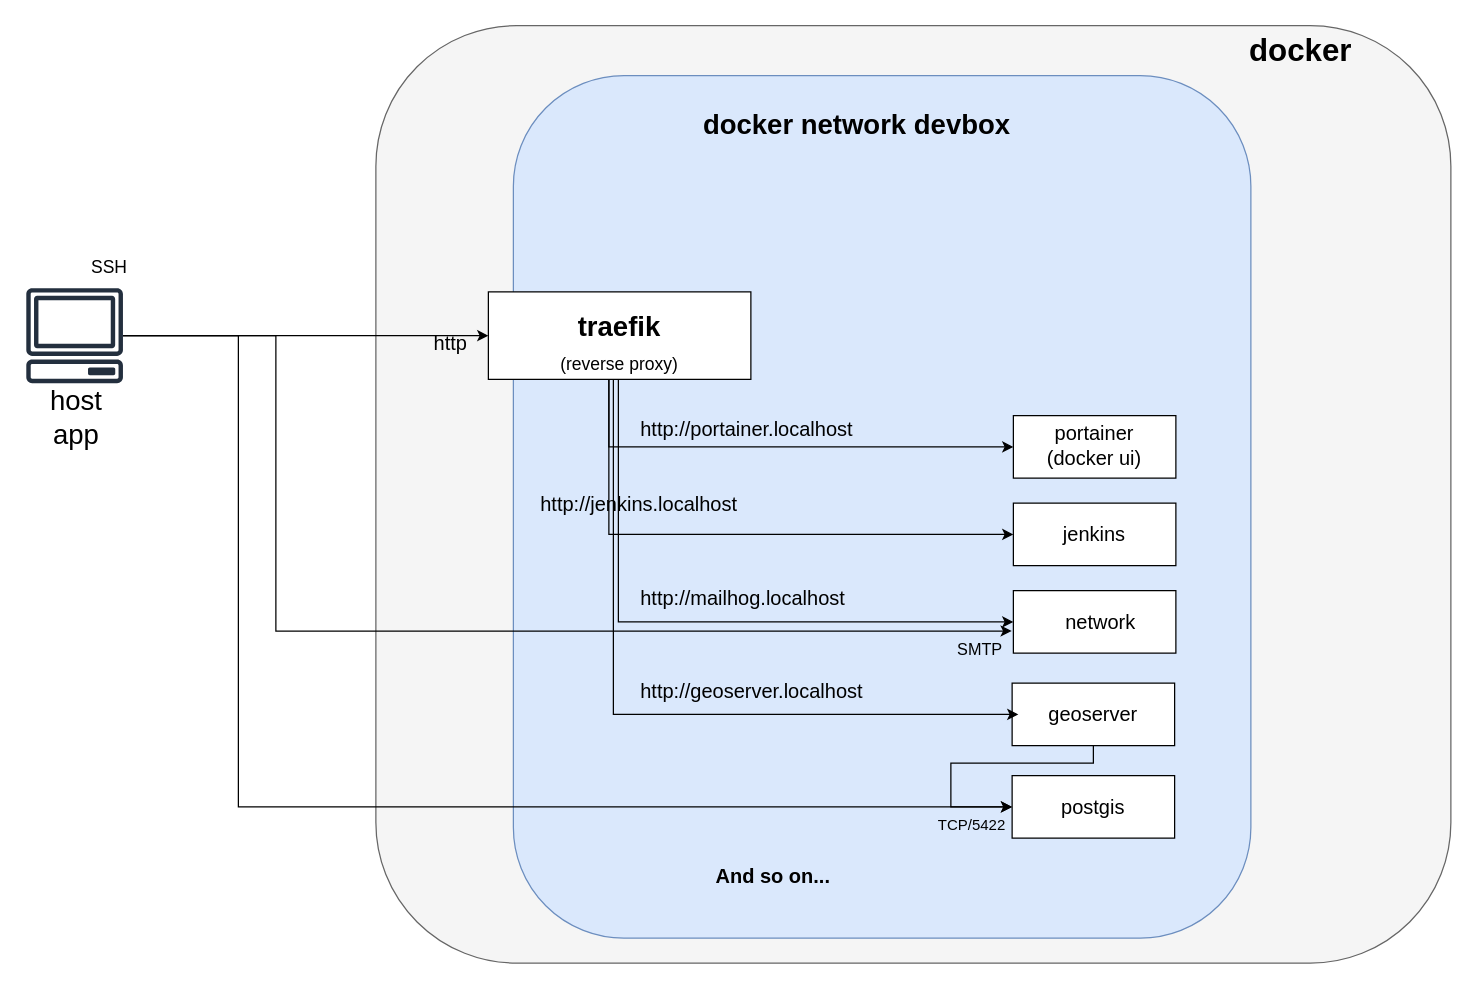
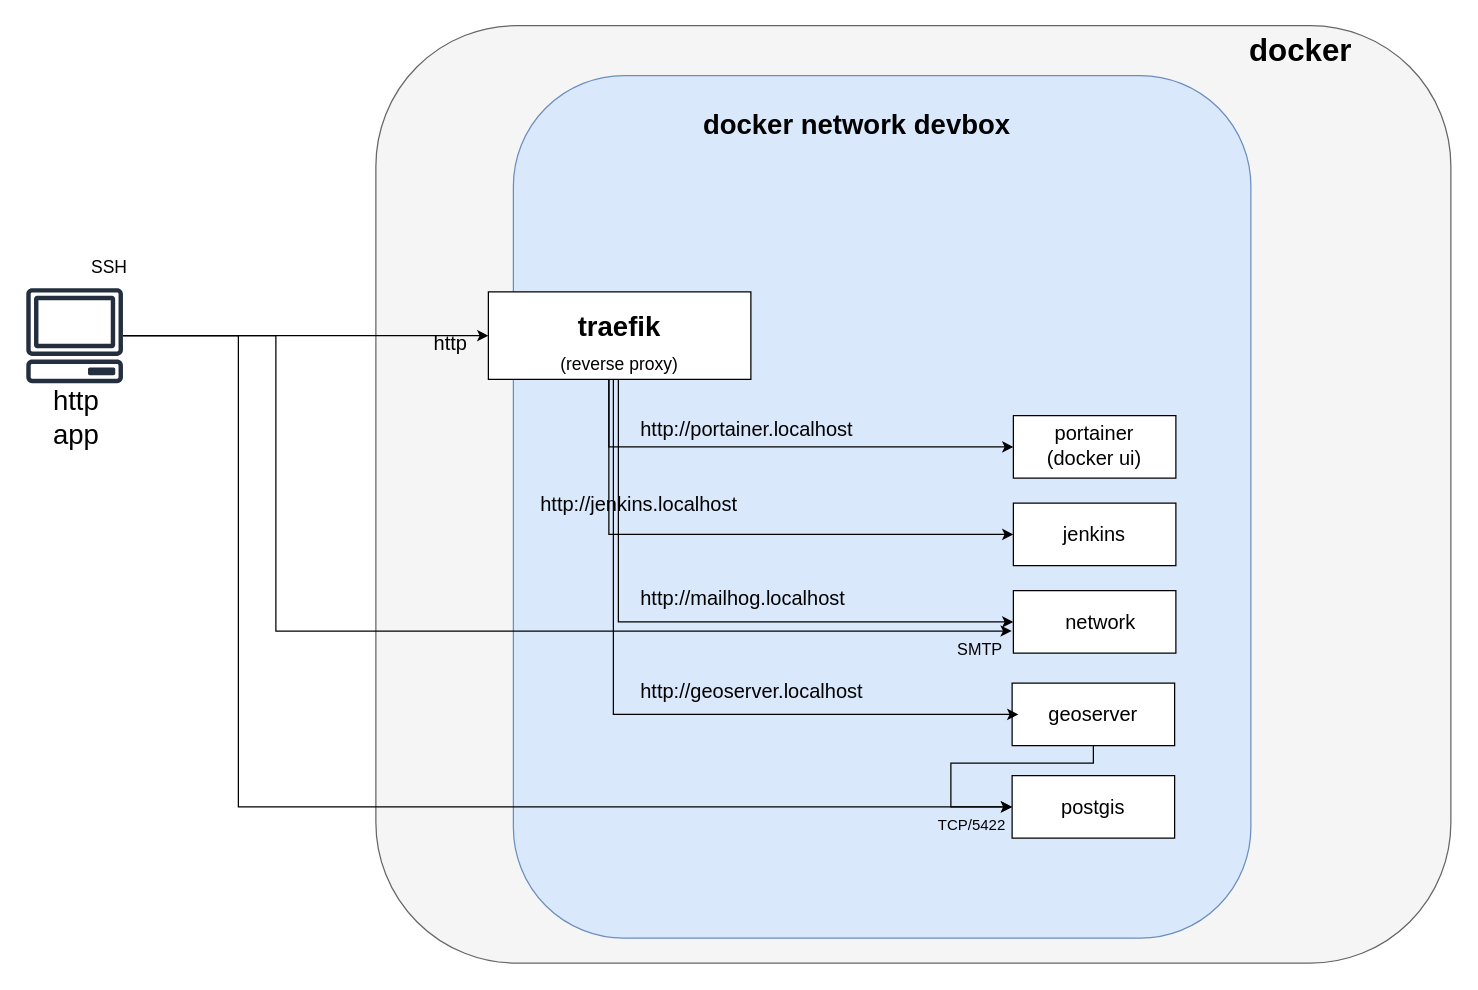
- <mxCell id="22" value="host app" style="text;html=1;strokeColor=none;fillColor=none;align=center;verticalAlign=middle;whiteSpace=wrap;rounded=0;fontSize=22;" parent="1" vertex="1"><mxGeometry x="40" y="321" width="41" height="26" as="geometry" /></mxCell>
+ <mxCell id="22" value="http app" style="text;html=1;strokeColor=none;fillColor=none;align=center;verticalAlign=middle;whiteSpace=wrap;rounded=0;fontSize=22;" parent="1" vertex="1"><mxGeometry x="40" y="321" width="41" height="26" as="geometry" /></mxCell>
- <mxCell id="17" value="&lt;b&gt;And so on...&lt;/b&gt;" style="text;html=1;strokeColor=none;fillColor=none;align=center;verticalAlign=middle;whiteSpace=wrap;rounded=0;fontSize=16;" parent="1" vertex="1"><mxGeometry x="547.5" y="690" width="140" height="20" as="geometry" /></mxCell>
